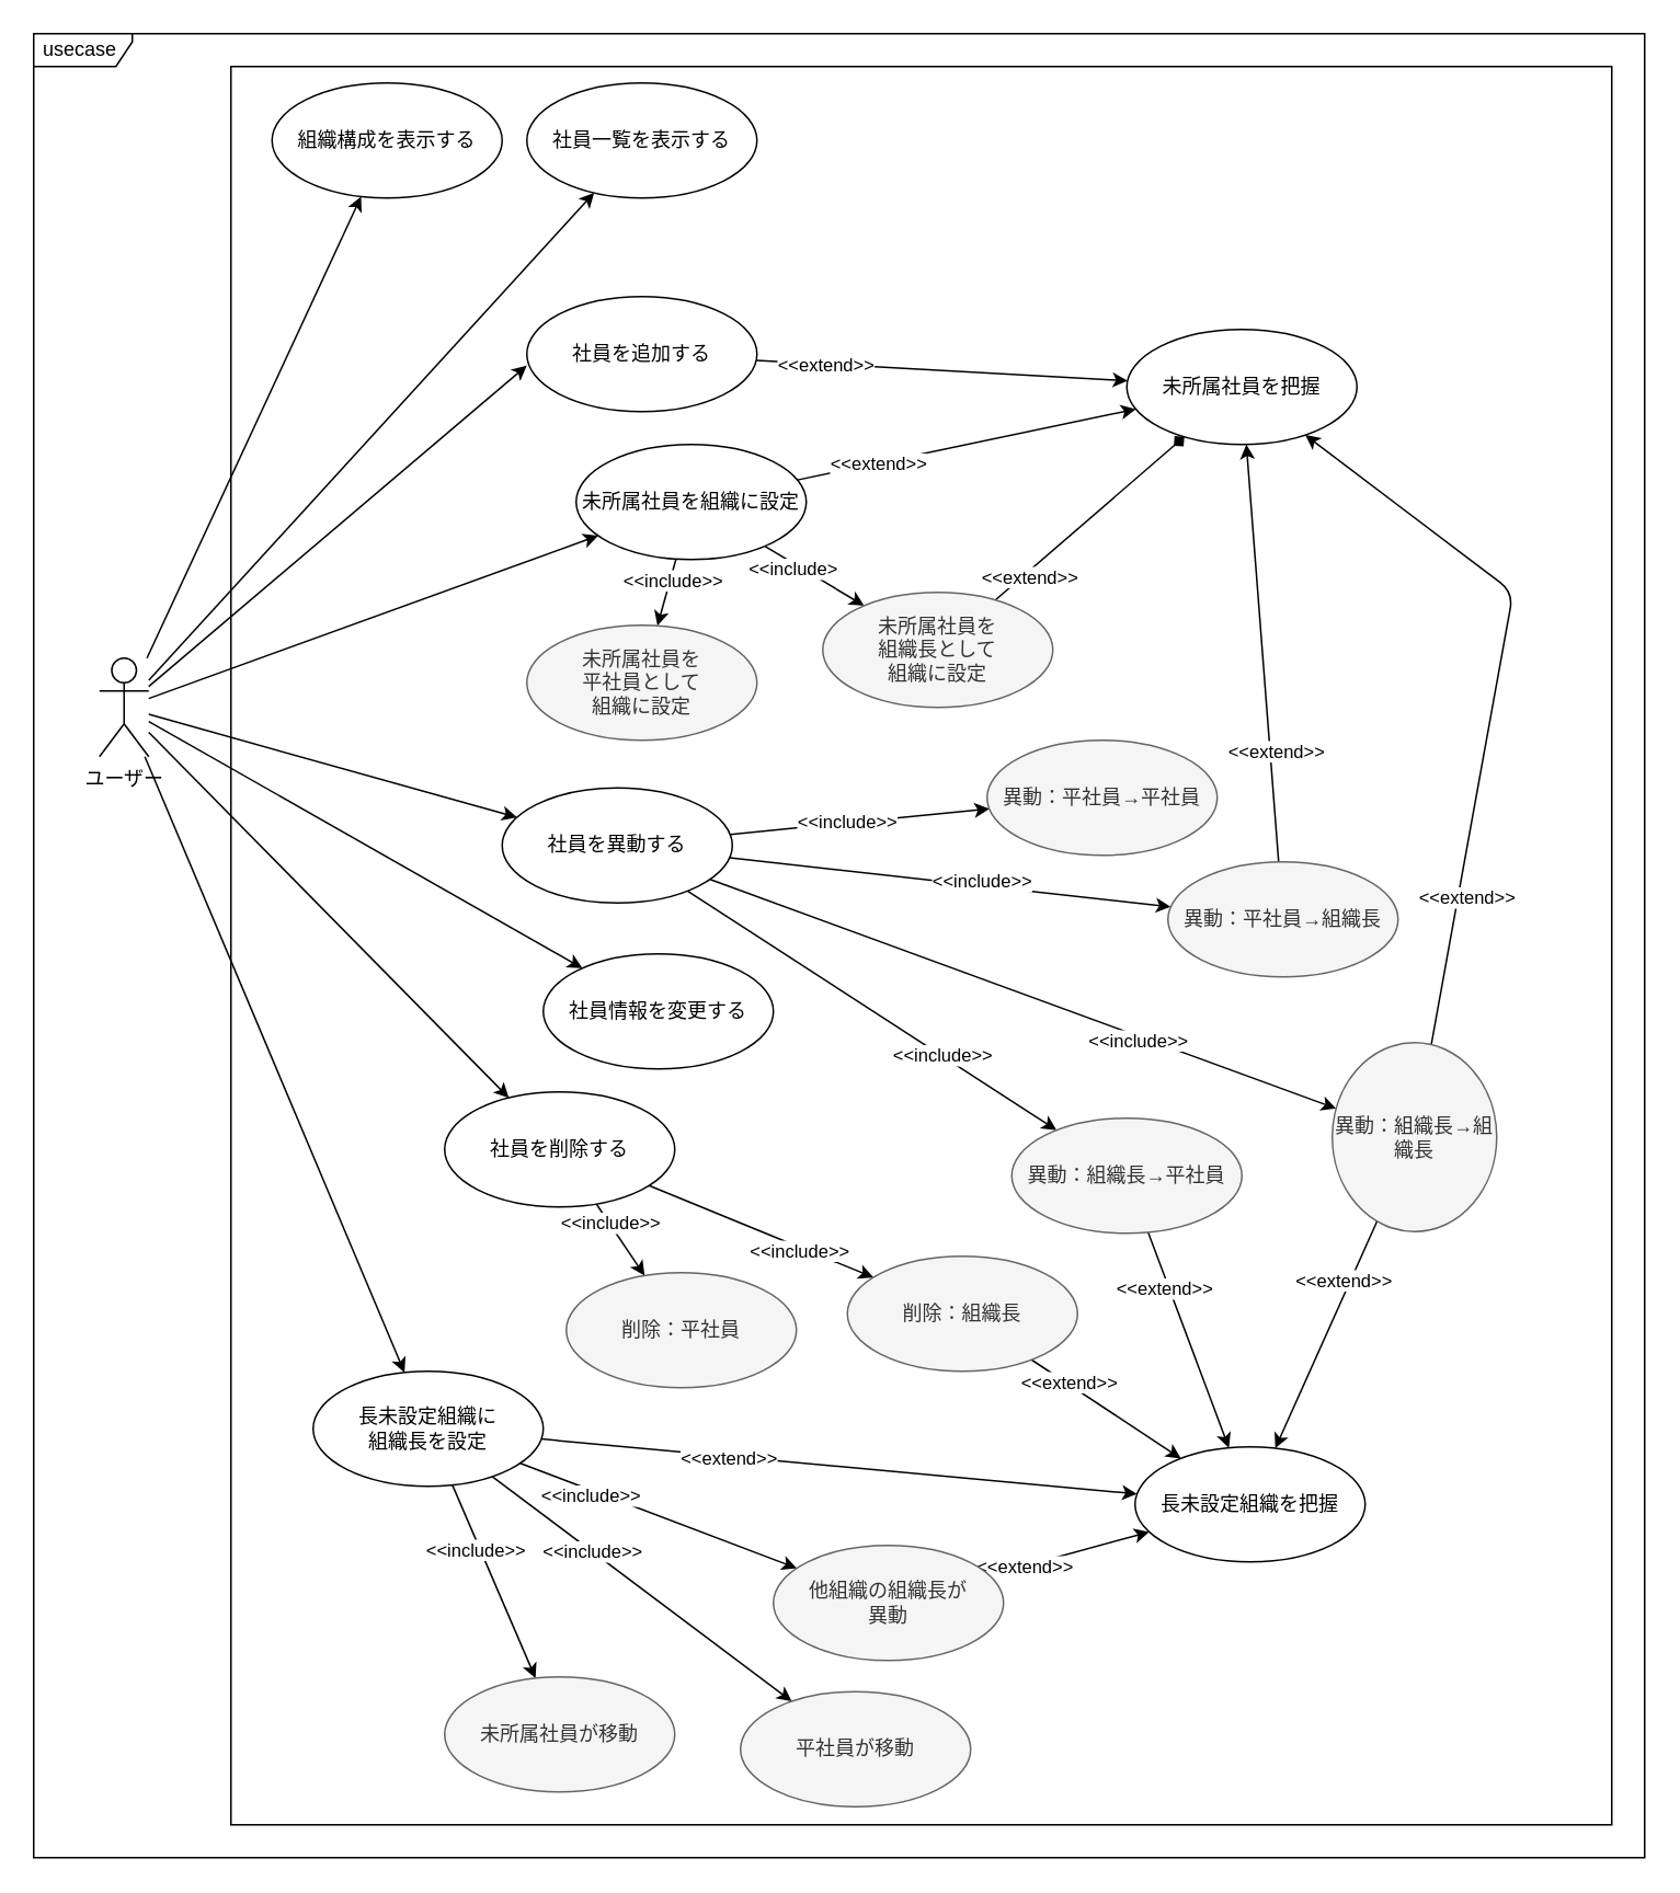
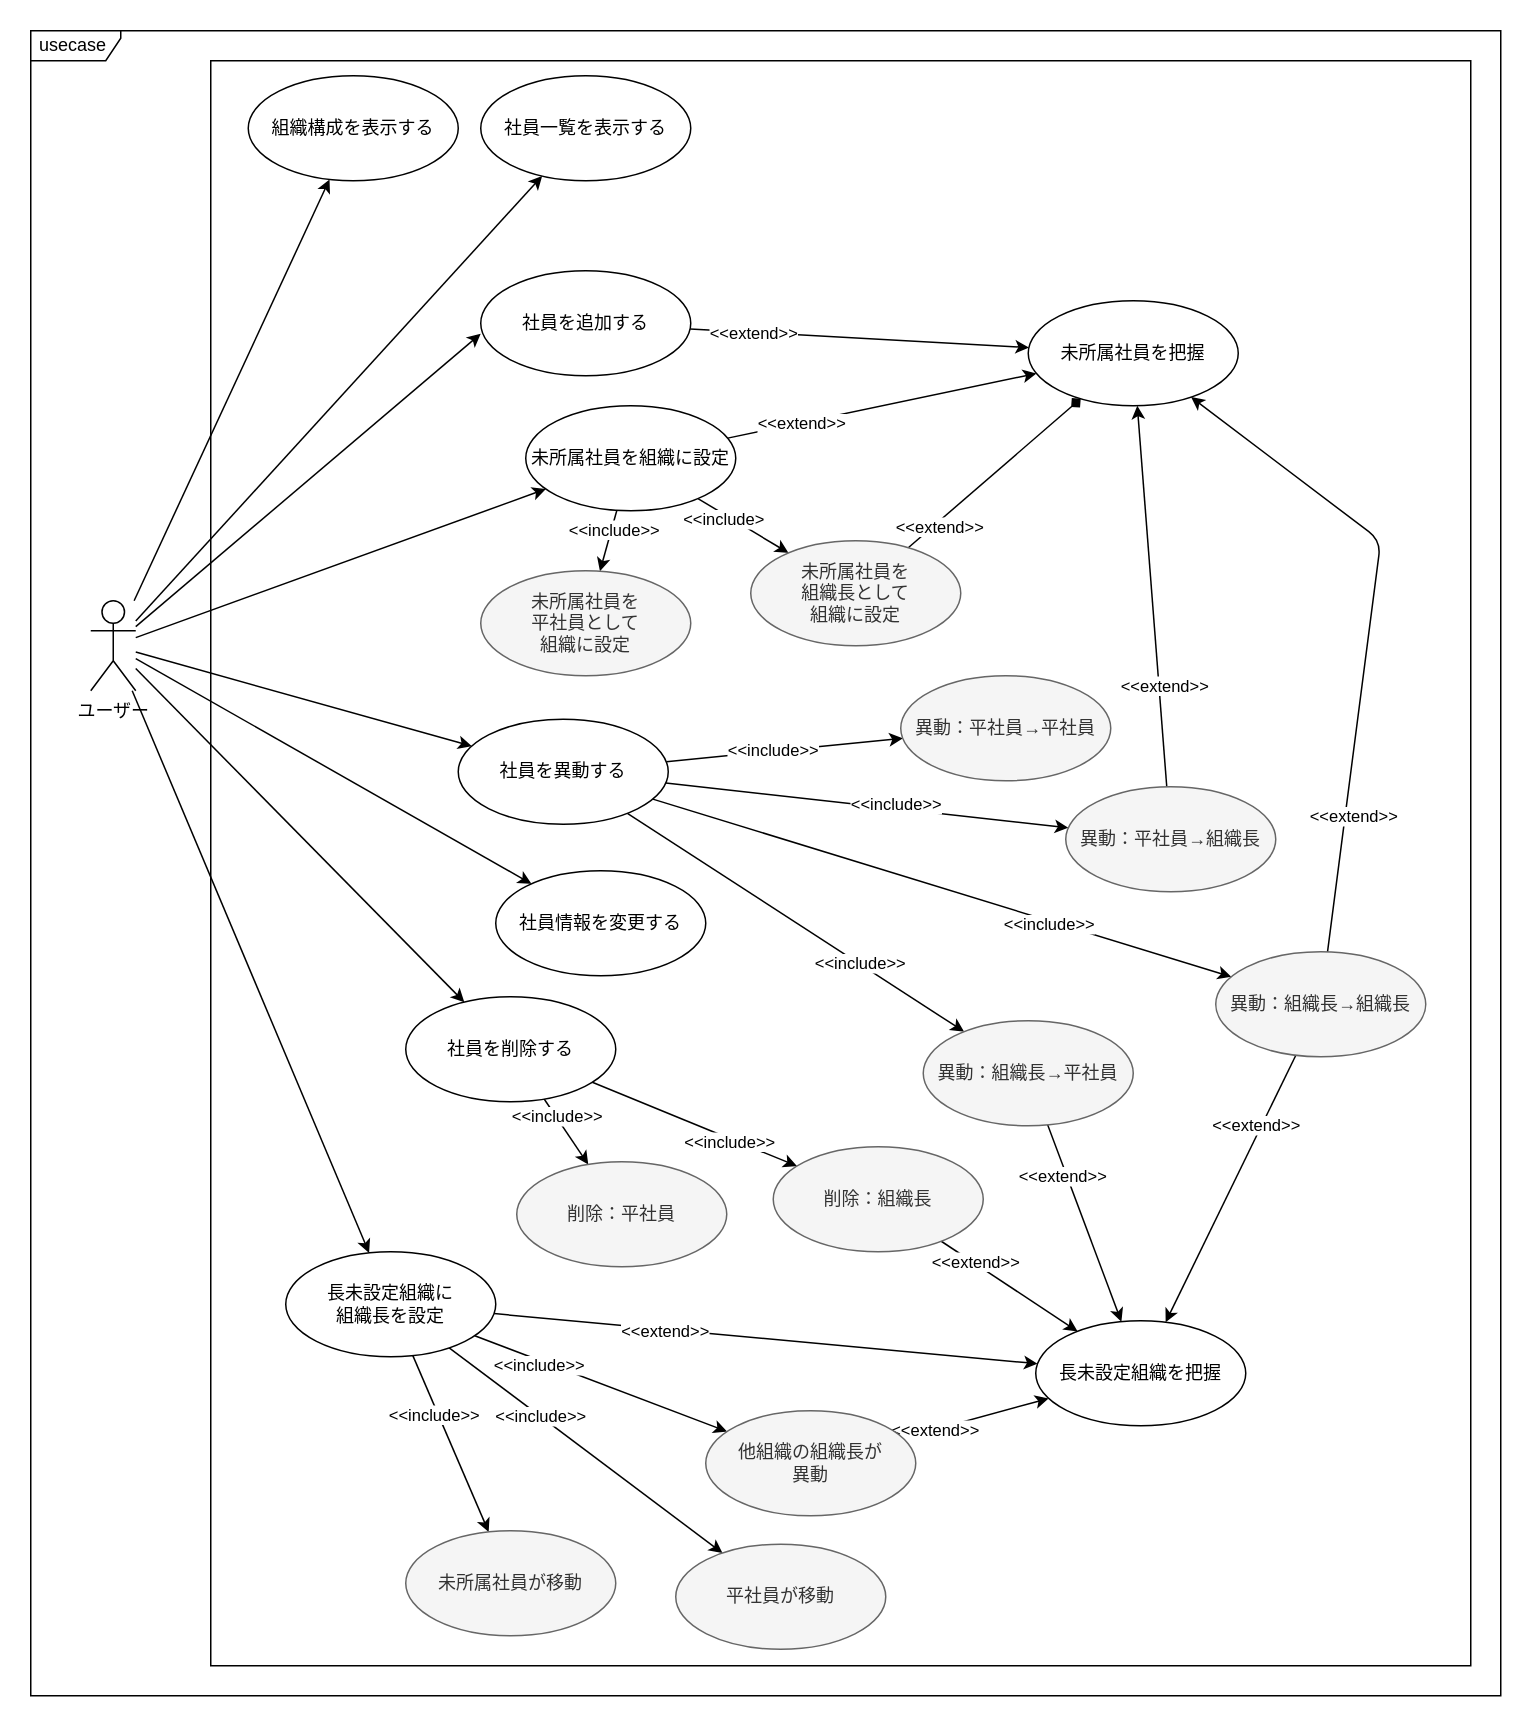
- <mxCell id="43" value="異動：組織長→組織長" style="ellipse;whiteSpace=wrap;html=1;fillColor=#f5f5f5;fontColor=#333333;strokeColor=#666666;" parent="1" vertex="1"><mxGeometry x="810" y="634" width="100" height="115" as="geometry" /></mxCell>
+ <mxCell id="43" value="異動：組織長→組織長" style="ellipse;whiteSpace=wrap;html=1;fillColor=#f5f5f5;fontColor=#333333;strokeColor=#666666;" parent="1" vertex="1"><mxGeometry x="810" y="634" width="140" height="70" as="geometry" /></mxCell>
